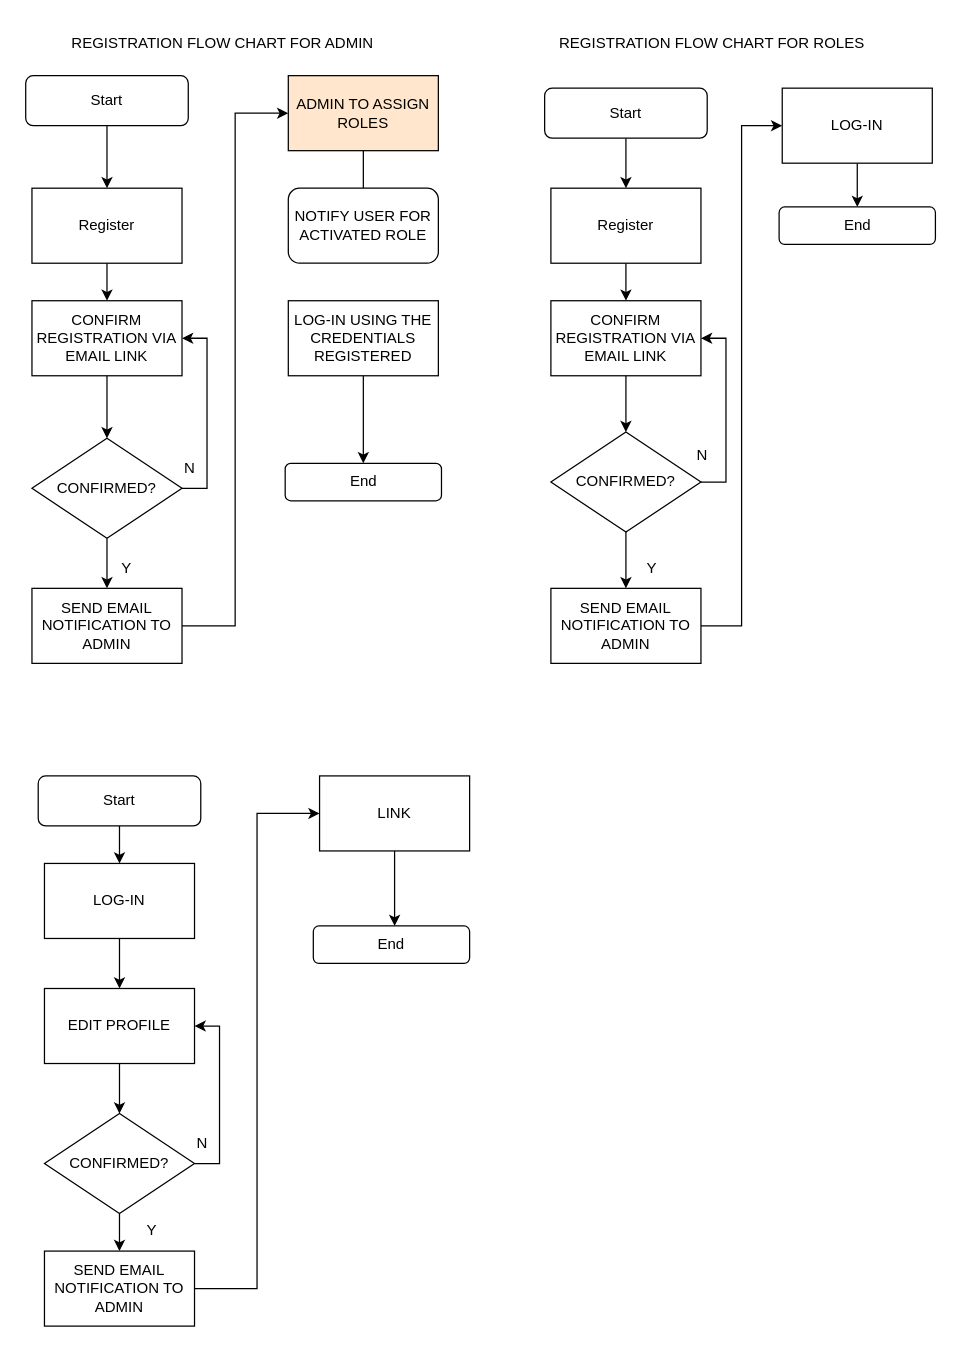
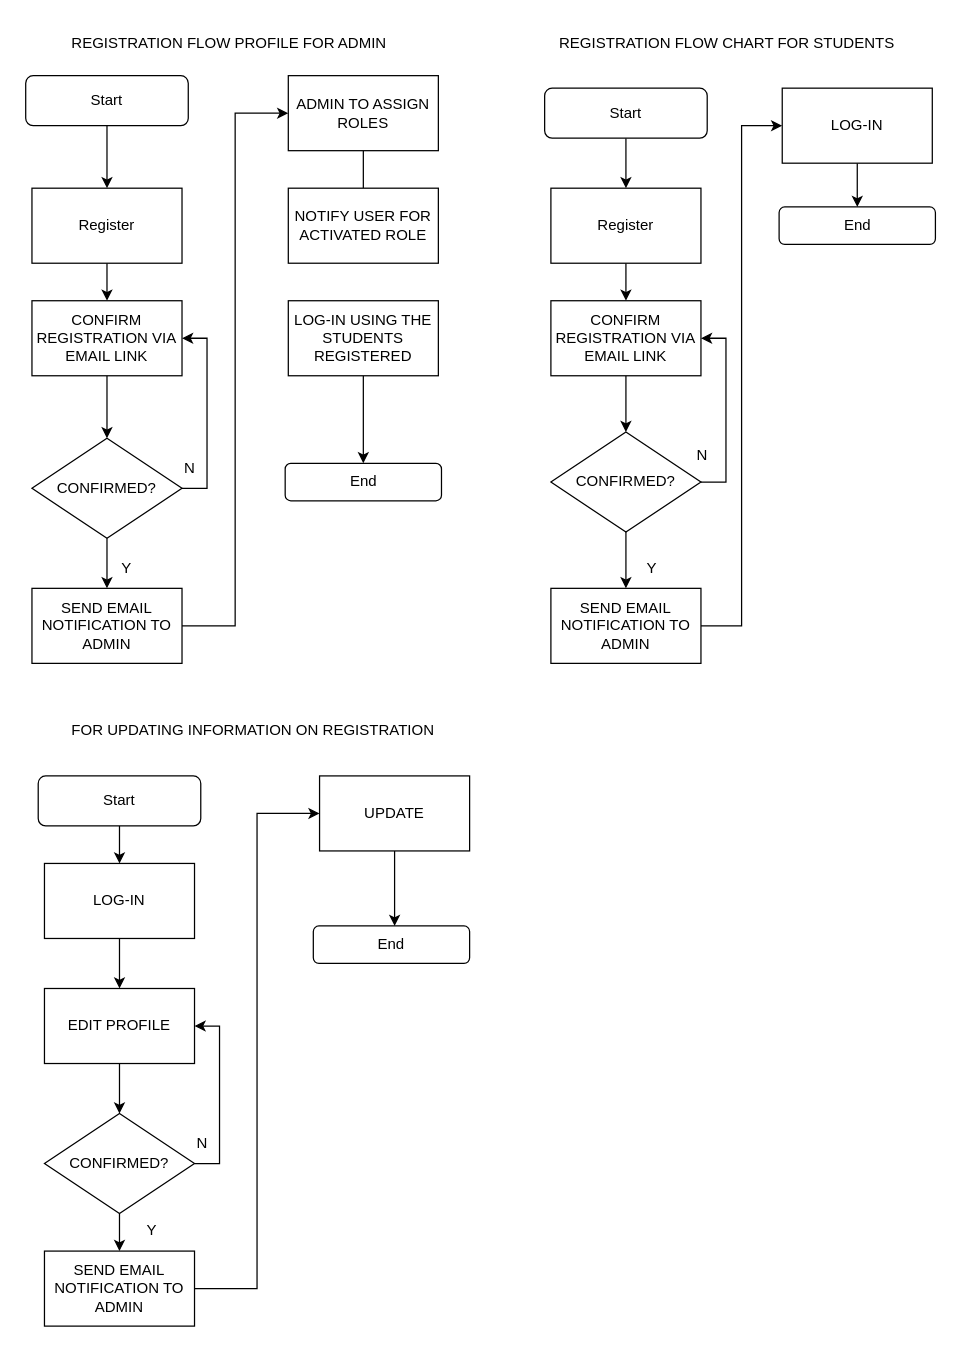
- <mxCell id="21" value="REGISTRATION FLOW CHART FOR ADMIN" style="text;whiteSpace=wrap;html=1;" vertex="1" parent="1"><mxGeometry x="55" y="20" width="270" height="30" as="geometry" /></mxCell>
+ <mxCell id="21" value="REGISTRATION FLOW PROFILE FOR ADMIN" style="text;whiteSpace=wrap;html=1;" vertex="1" parent="1"><mxGeometry x="55" y="20" width="270" height="30" as="geometry" /></mxCell>
- <mxCell id="39" value="REGISTRATION FLOW CHART FOR ROLES" style="text;whiteSpace=wrap;html=1;" vertex="1" parent="1"><mxGeometry x="445" y="20" width="290" height="30" as="geometry" /></mxCell>
+ <mxCell id="39" value="REGISTRATION FLOW CHART FOR STUDENTS" style="text;whiteSpace=wrap;html=1;" vertex="1" parent="1"><mxGeometry x="445" y="20" width="290" height="30" as="geometry" /></mxCell>
- <mxCell id="14" value="ADMIN TO ASSIGN ROLES" style="rounded=0;whiteSpace=wrap;html=1;fillColor=#ffe6cc;" vertex="1" parent="1"><mxGeometry x="230" y="60" width="120" height="60" as="geometry" /></mxCell>
+ <mxCell id="14" value="ADMIN TO ASSIGN ROLES" style="rounded=0;whiteSpace=wrap;html=1;" vertex="1" parent="1"><mxGeometry x="230" y="60" width="120" height="60" as="geometry" /></mxCell>
- <mxCell id="15" value="NOTIFY USER FOR ACTIVATED ROLE" style="whiteSpace=wrap;html=1;rounded=1;" vertex="1" parent="1"><mxGeometry x="230" y="150" width="120" height="60" as="geometry" /></mxCell>
+ <mxCell id="15" value="NOTIFY USER FOR ACTIVATED ROLE" style="rounded=0;whiteSpace=wrap;html=1;" vertex="1" parent="1"><mxGeometry x="230" y="150" width="120" height="60" as="geometry" /></mxCell>
- <mxCell id="17" value="LOG-IN USING THE CREDENTIALS REGISTERED" style="rounded=0;whiteSpace=wrap;html=1;" vertex="1" parent="1"><mxGeometry x="230" y="240" width="120" height="60" as="geometry" /></mxCell>
+ <mxCell id="17" value="LOG-IN USING THE STUDENTS REGISTERED" style="rounded=0;whiteSpace=wrap;html=1;" vertex="1" parent="1"><mxGeometry x="230" y="240" width="120" height="60" as="geometry" /></mxCell>
+ <mxCell id="40" value="FOR UPDATING INFORMATION ON REGISTRATION" style="text;whiteSpace=wrap;html=1;" vertex="1" parent="1"><mxGeometry x="55" y="570" width="300" height="30" as="geometry" /></mxCell>
- <mxCell id="53" value="LINK" style="rounded=0;whiteSpace=wrap;html=1;" vertex="1" parent="1"><mxGeometry x="255" y="620" width="120" height="60" as="geometry" /></mxCell>
+ <mxCell id="53" value="UPDATE" style="rounded=0;whiteSpace=wrap;html=1;" vertex="1" parent="1"><mxGeometry x="255" y="620" width="120" height="60" as="geometry" /></mxCell>
